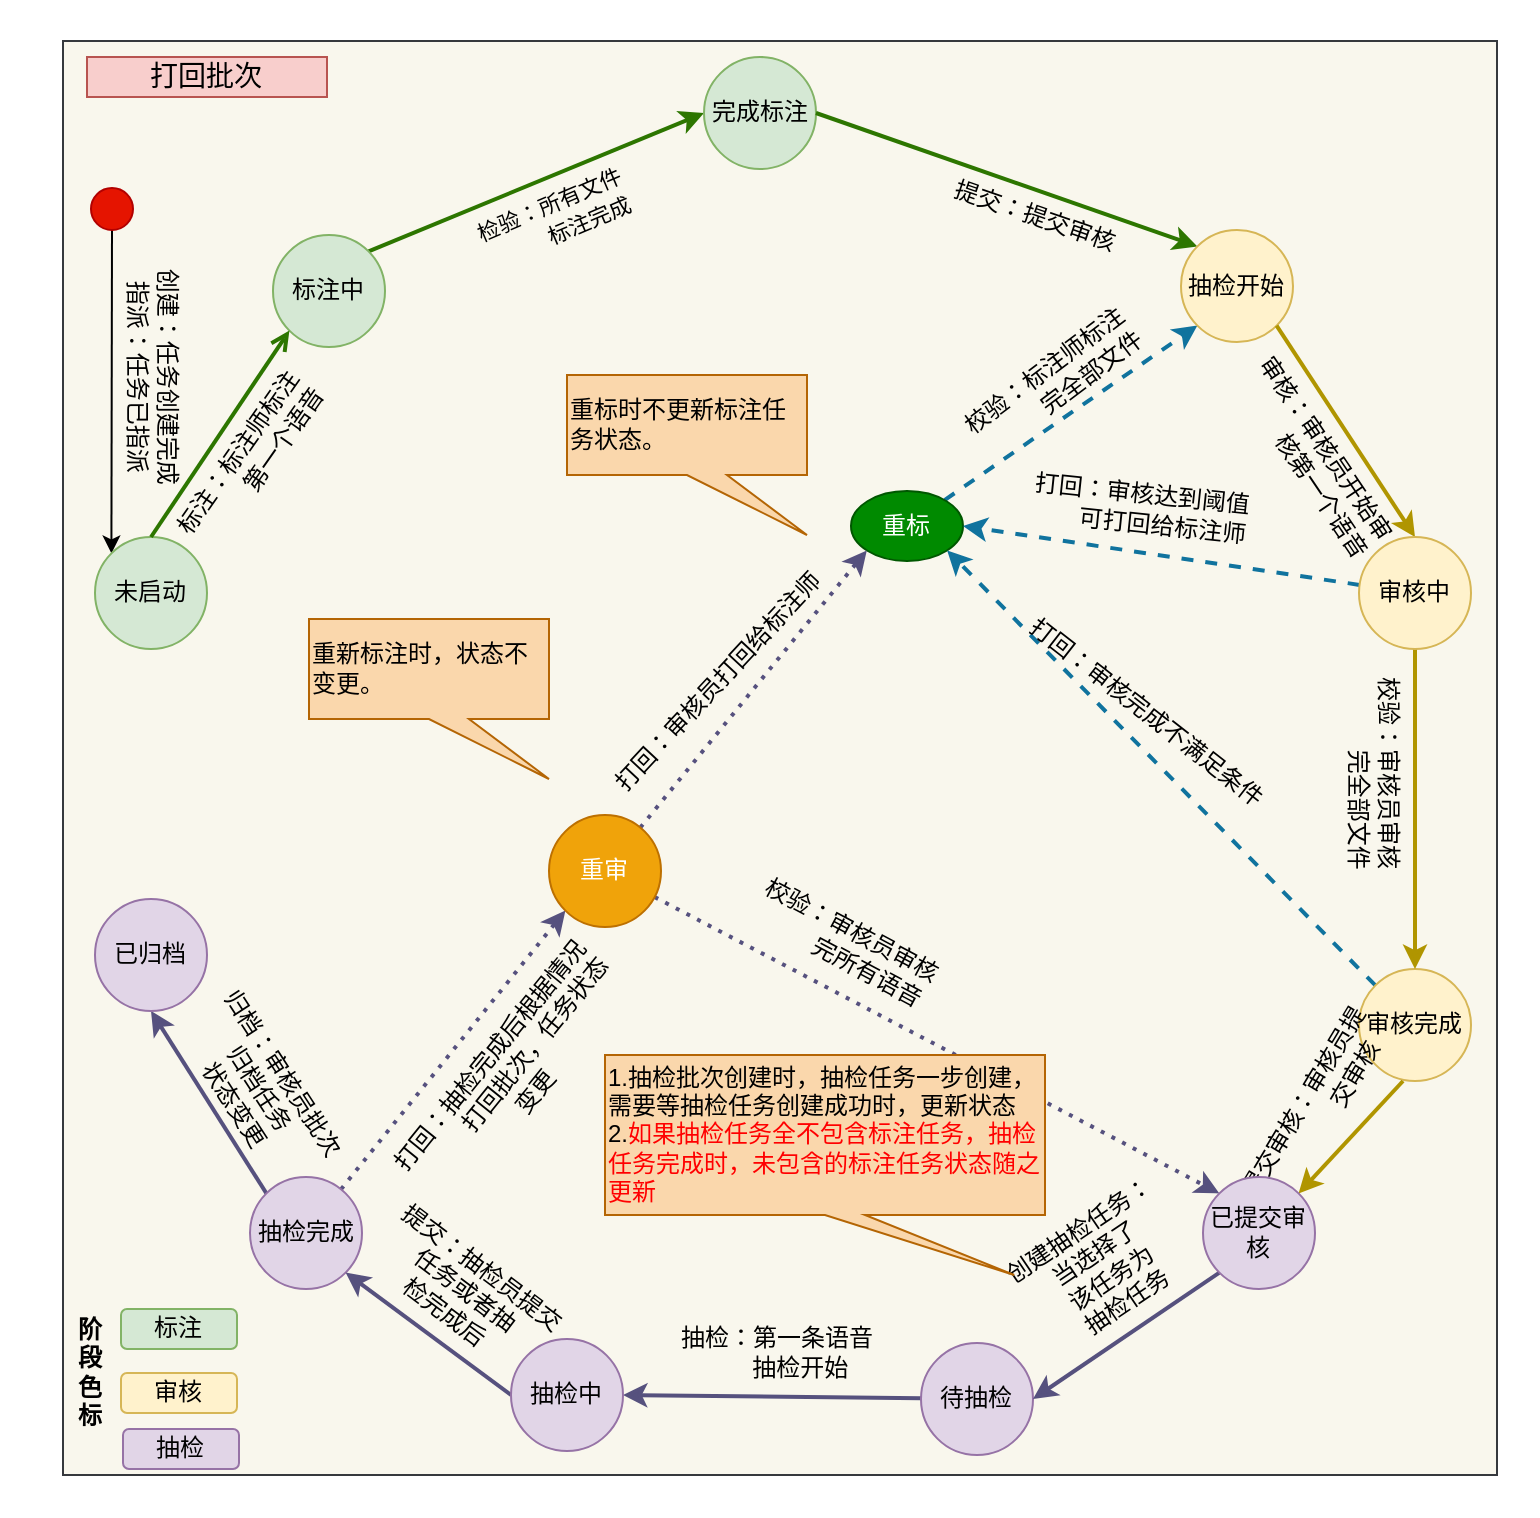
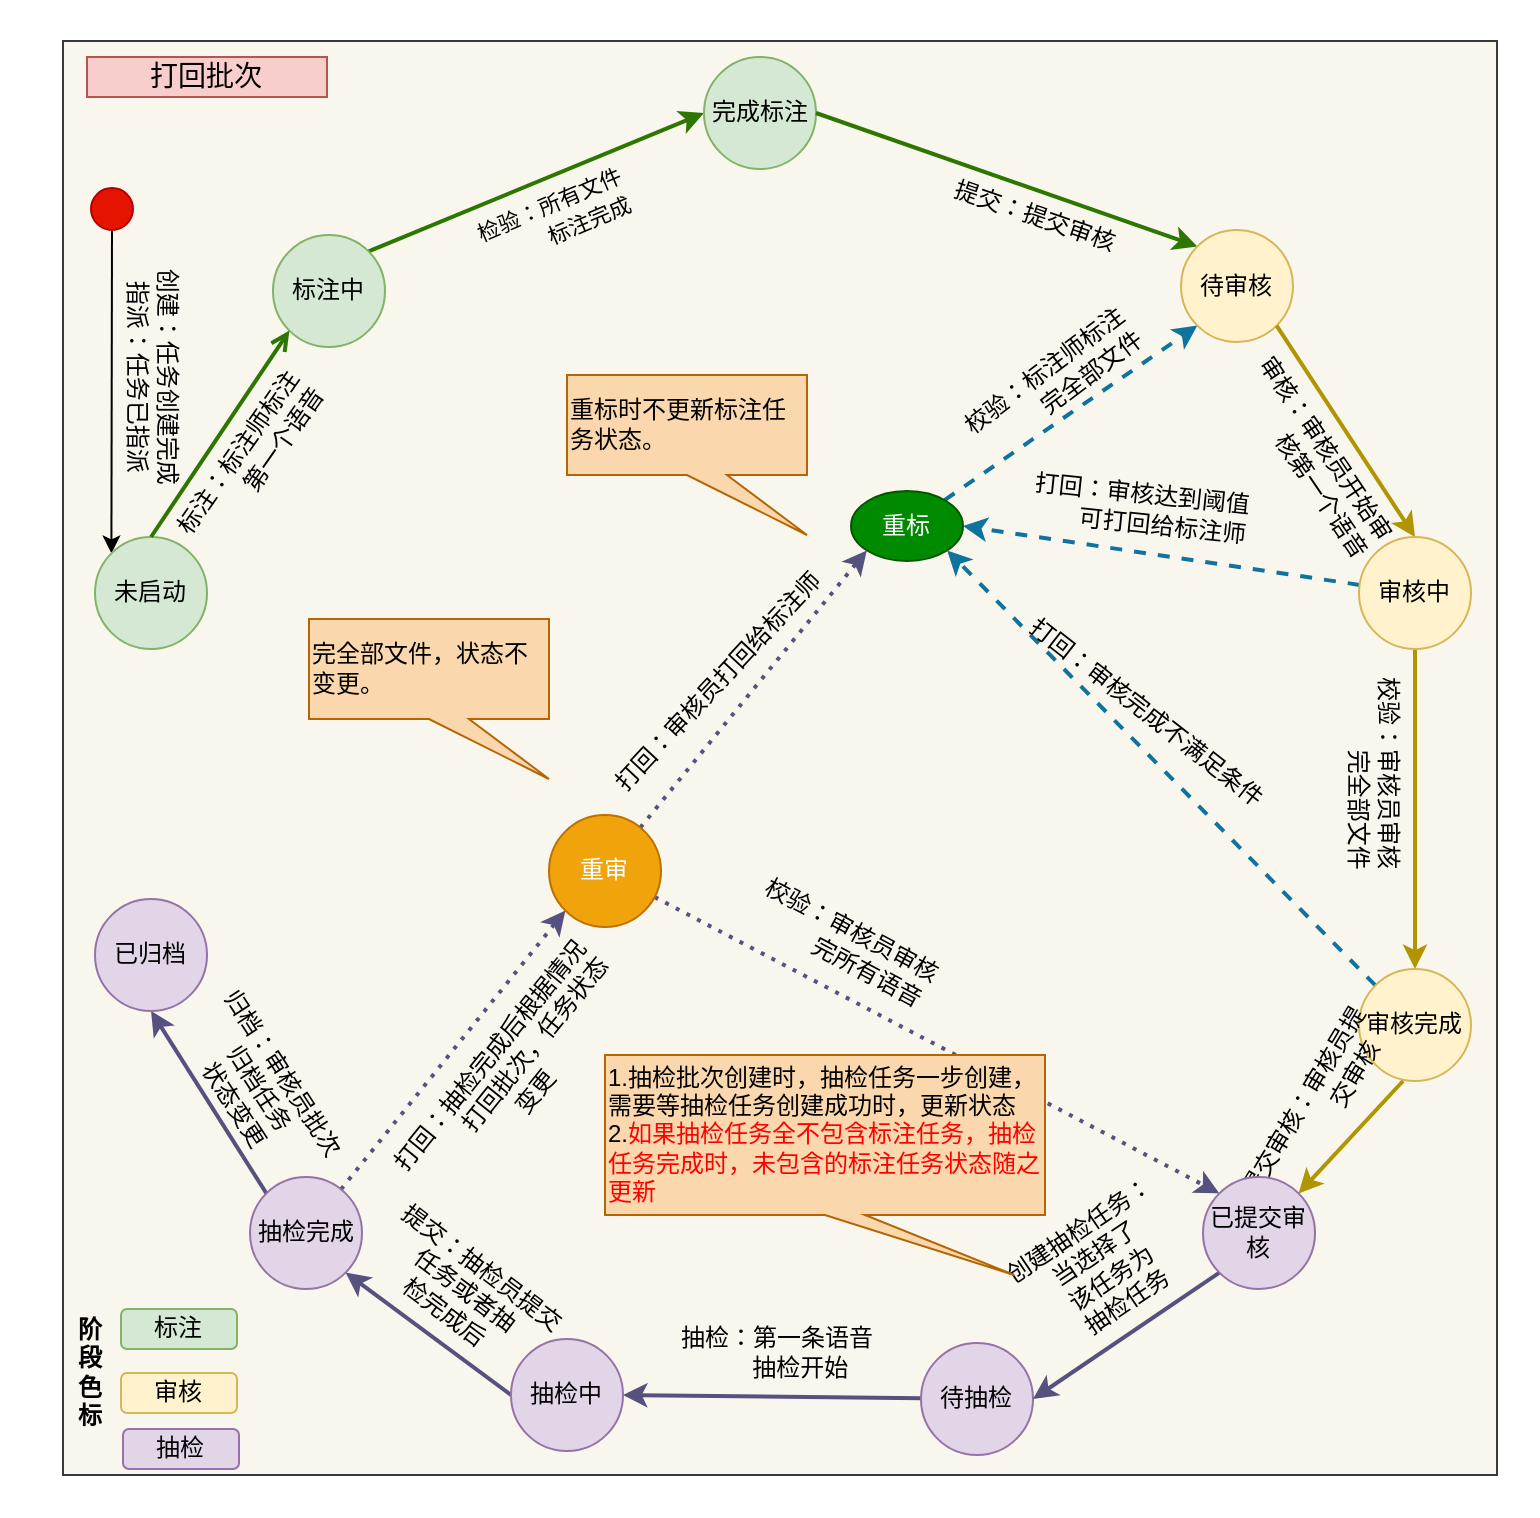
- <mxCell id="18" value="抽检开始" style="ellipse;whiteSpace=wrap;html=1;aspect=fixed;fillColor=#fff2cc;strokeColor=#d6b656;" parent="1" vertex="1"><mxGeometry x="590" y="114.5" width="56" height="56" as="geometry" /></mxCell>
+ <mxCell id="18" value="待审核" style="ellipse;whiteSpace=wrap;html=1;aspect=fixed;fillColor=#fff2cc;strokeColor=#d6b656;" parent="1" vertex="1"><mxGeometry x="590" y="114.5" width="56" height="56" as="geometry" /></mxCell>
- <mxCell id="55" value="重新标注时，状态不变更。" style="shape=callout;whiteSpace=wrap;html=1;perimeter=calloutPerimeter;align=left;position2=1;fillColor=#fad7ac;strokeColor=#b46504;" parent="1" vertex="1"><mxGeometry x="154" y="309" width="120" height="80" as="geometry" /></mxCell>
+ <mxCell id="55" value="完全部文件，状态不变更。" style="shape=callout;whiteSpace=wrap;html=1;perimeter=calloutPerimeter;align=left;position2=1;fillColor=#fad7ac;strokeColor=#b46504;" parent="1" vertex="1"><mxGeometry x="154" y="309" width="120" height="80" as="geometry" /></mxCell>
